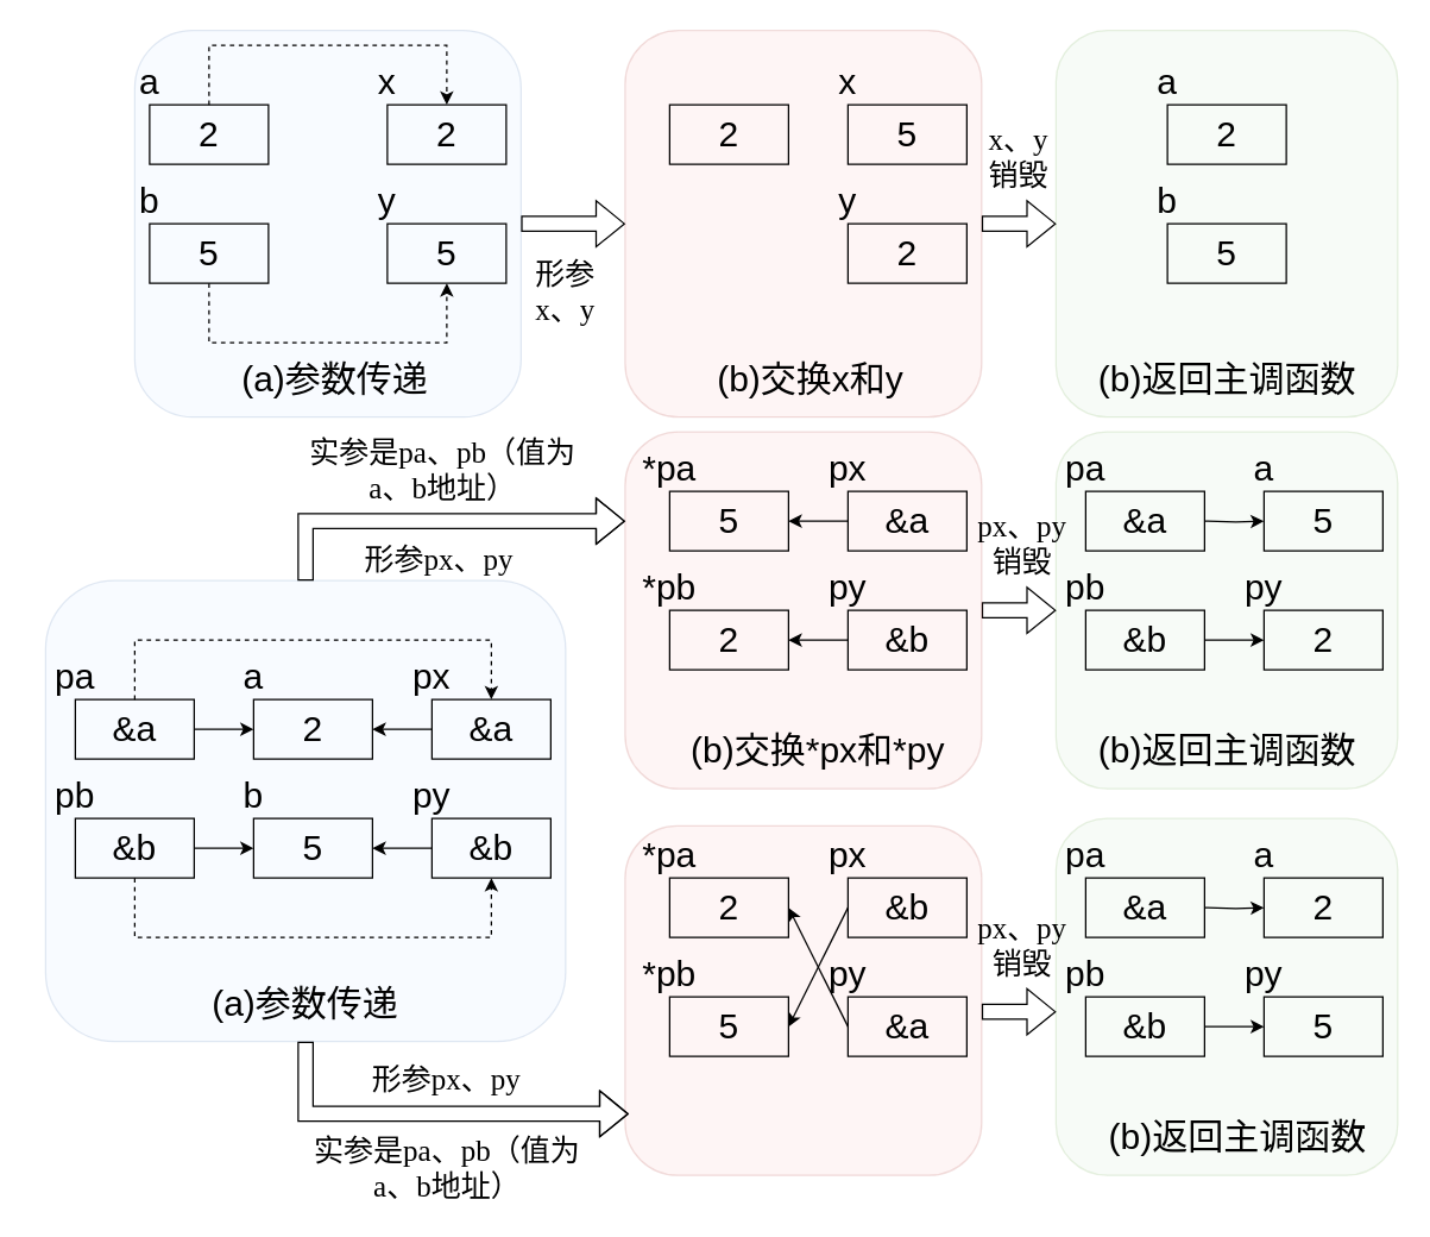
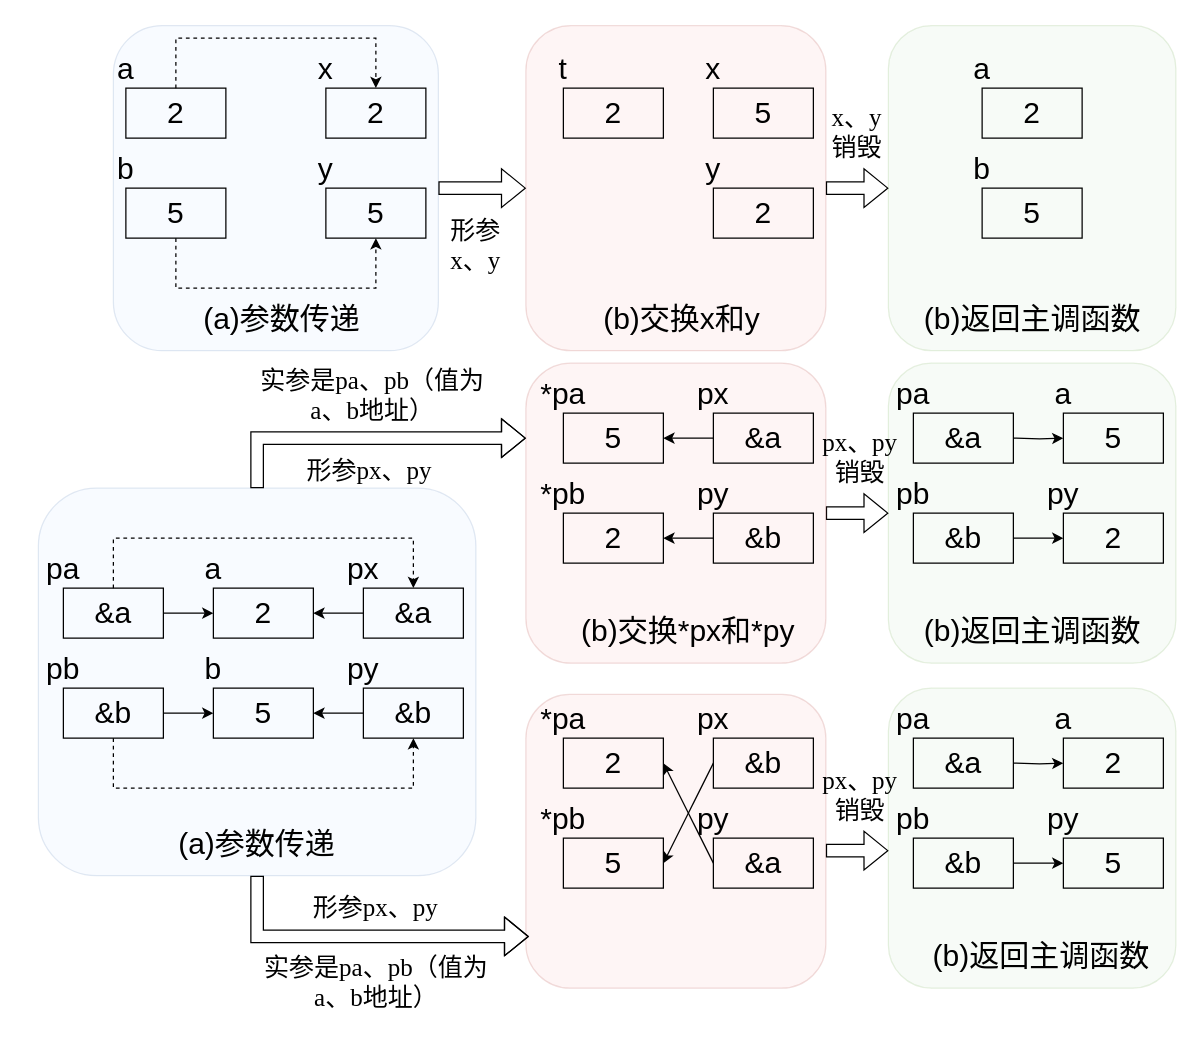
+ <mxCell id="24" value="&lt;font style=&quot;font-size: 24px;&quot;&gt;t&lt;/font&gt;" style="text;html=1;strokeColor=none;fillColor=none;align=center;verticalAlign=middle;whiteSpace=wrap;rounded=0;" vertex="1" parent="1"><mxGeometry x="420" y="40" width="60" height="30" as="geometry" /></mxCell>
